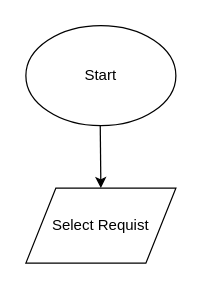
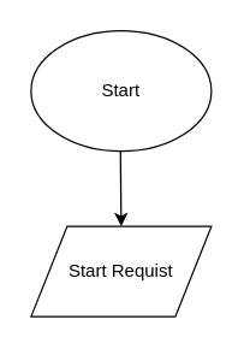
- <mxCell id="4" value="Select Requist" style="shape=parallelogram;perimeter=parallelogramPerimeter;whiteSpace=wrap;html=1;" vertex="1" parent="1"><mxGeometry x="20" y="150" width="120" height="60" as="geometry" /></mxCell>
+ <mxCell id="4" value="Start Requist" style="shape=parallelogram;perimeter=parallelogramPerimeter;whiteSpace=wrap;html=1;" vertex="1" parent="1"><mxGeometry x="20" y="150" width="120" height="60" as="geometry" /></mxCell>
